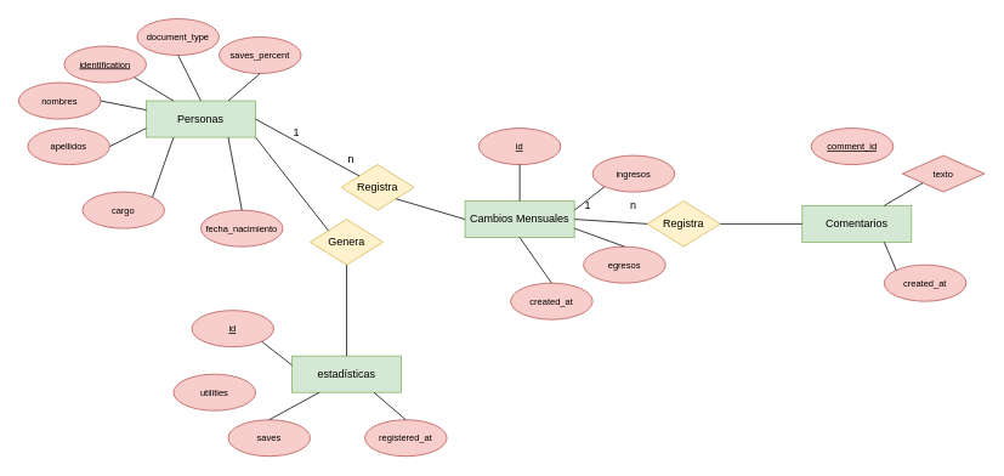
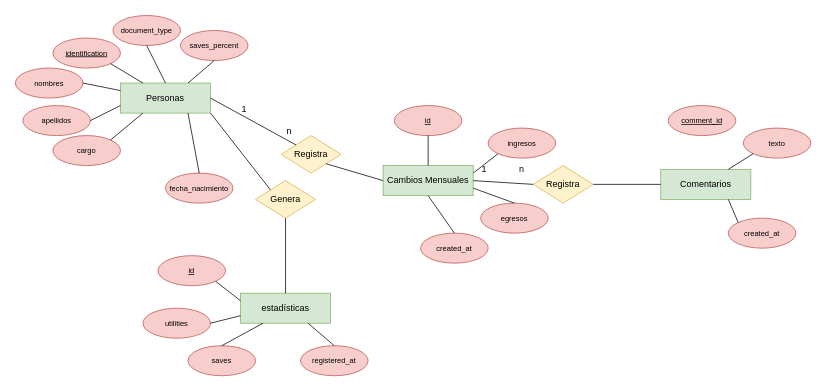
- <mxCell id="34" value="&lt;font size=&quot;1&quot;&gt;texto&lt;/font&gt;" style="rhombus;whiteSpace=wrap;html=1;fillColor=#f8cecc;strokeColor=#b85450;" parent="1" vertex="1"><mxGeometry x="990" y="170" width="90" height="40" as="geometry" /></mxCell>
+ <mxCell id="34" value="&lt;font size=&quot;1&quot;&gt;texto&lt;/font&gt;" style="ellipse;whiteSpace=wrap;html=1;fillColor=#f8cecc;strokeColor=#b85450;" parent="1" vertex="1"><mxGeometry x="990" y="170" width="90" height="40" as="geometry" /></mxCell>
- <mxCell id="7" value="&lt;font size=&quot;1&quot;&gt;cargo&lt;/font&gt;" style="ellipse;whiteSpace=wrap;html=1;fillColor=#f8cecc;strokeColor=#b85450;" parent="1" vertex="1"><mxGeometry x="90" y="210" width="90" height="40" as="geometry" /></mxCell>
+ <mxCell id="7" value="&lt;font size=&quot;1&quot;&gt;cargo&lt;/font&gt;" style="ellipse;whiteSpace=wrap;html=1;fillColor=#f8cecc;strokeColor=#b85450;" parent="1" vertex="1"><mxGeometry x="70" y="180" width="90" height="40" as="geometry" /></mxCell>
+ <mxCell id="51" value="" style="endArrow=none;html=1;rounded=0;exitX=1;exitY=0.5;exitDx=0;exitDy=0;entryX=0;entryY=0.75;entryDx=0;entryDy=0;" parent="1" source="47" target="42" edge="1"><mxGeometry width="50" height="50" relative="1" as="geometry"><mxPoint x="570" y="480" as="sourcePoint" /><mxPoint x="620" y="430" as="targetPoint" /></mxGeometry></mxCell>
